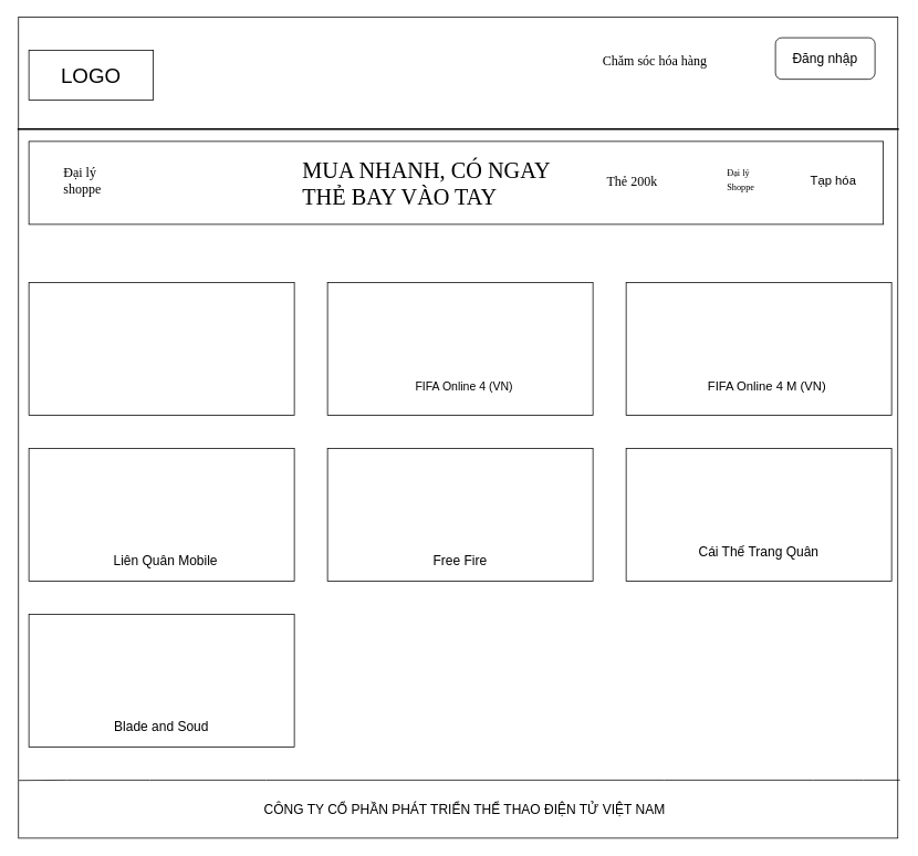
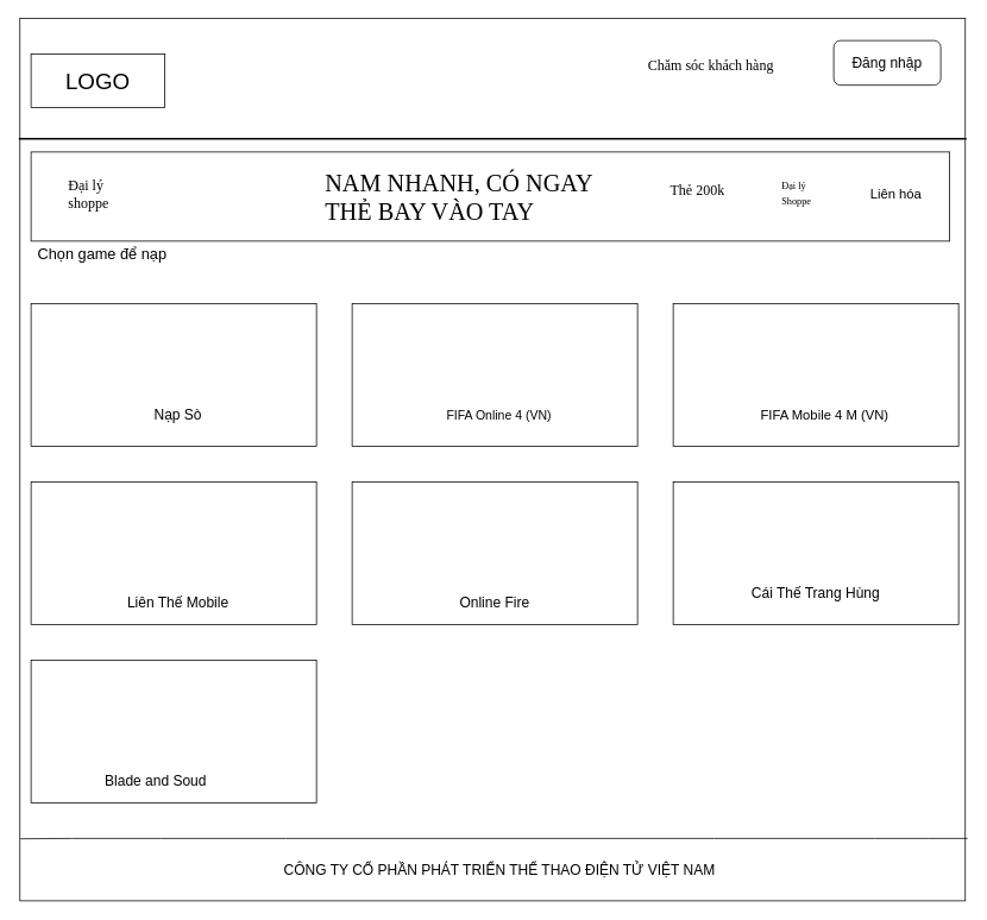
- <mxCell id="7" value="&lt;font style=&quot;font-size: 16px;&quot;&gt;Chăm sóc hóa hàng&lt;/font&gt;" style="text;html=1;points=[];align=left;verticalAlign=top;spacingTop=-4;fontSize=14;fontFamily=Verdana" parent="1" vertex="1"><mxGeometry x="724" y="60" width="190" height="40" as="geometry" /></mxCell>
+ <mxCell id="7" value="&lt;font style=&quot;font-size: 16px;&quot;&gt;Chăm sóc khách hàng&lt;/font&gt;" style="text;html=1;points=[];align=left;verticalAlign=top;spacingTop=-4;fontSize=14;fontFamily=Verdana" parent="1" vertex="1"><mxGeometry x="724" y="60" width="190" height="40" as="geometry" /></mxCell>
- <mxCell id="30" value="&lt;font style=&quot;font-size: 27px;&quot;&gt;MUA NHANH, CÓ NGAY&amp;nbsp;&lt;br&gt;THẺ BAY VÀO TAY&lt;/font&gt;" style="text;html=1;points=[];align=left;verticalAlign=top;spacingTop=-4;fontSize=14;fontFamily=Verdana" parent="1" vertex="1"><mxGeometry x="361.5" y="186.88" width="325" height="60" as="geometry" /></mxCell>
+ <mxCell id="30" value="&lt;font style=&quot;font-size: 27px;&quot;&gt;NAM NHANH, CÓ NGAY&amp;nbsp;&lt;br&gt;THẺ BAY VÀO TAY&lt;/font&gt;" style="text;html=1;points=[];align=left;verticalAlign=top;spacingTop=-4;fontSize=14;fontFamily=Verdana" parent="1" vertex="1"><mxGeometry x="361.5" y="186.88" width="325" height="60" as="geometry" /></mxCell>
- <mxCell id="31" value="&lt;font style=&quot;font-size: 16px;&quot;&gt;Thẻ 200k&lt;/font&gt;" style="text;html=1;points=[];align=left;verticalAlign=top;spacingTop=-4;fontSize=14;fontFamily=Verdana" parent="1" vertex="1"><mxGeometry x="729" y="205.63" width="100" height="22.5" as="geometry" /></mxCell>
+ <mxCell id="31" value="&lt;font style=&quot;font-size: 16px;&quot;&gt;Thẻ 200k&lt;/font&gt;" style="text;html=1;points=[];align=left;verticalAlign=top;spacingTop=-4;fontSize=14;fontFamily=Verdana" parent="1" vertex="1"><mxGeometry x="749" y="200.63" width="100" height="22.5" as="geometry" /></mxCell>
- <mxCell id="33" value="&lt;font style=&quot;font-size: 15px;&quot;&gt;Tạp hóa&lt;/font&gt;" style="text;strokeColor=none;align=center;fillColor=none;html=1;verticalAlign=middle;whiteSpace=wrap;rounded=0;" parent="1" vertex="1"><mxGeometry x="964" y="201.88" width="80" height="30" as="geometry" /></mxCell>
+ <mxCell id="33" value="&lt;font style=&quot;font-size: 15px;&quot;&gt;Liên hóa&lt;/font&gt;" style="text;strokeColor=none;align=center;fillColor=none;html=1;verticalAlign=middle;whiteSpace=wrap;rounded=0;" parent="1" vertex="1"><mxGeometry x="964" y="201.88" width="80" height="30" as="geometry" /></mxCell>
+ <mxCell id="10" value="&lt;font style=&quot;font-size: 17px;&quot;&gt;Chọn game để nạp&lt;/font&gt;" style="text;strokeColor=none;align=center;fillColor=none;html=1;verticalAlign=middle;whiteSpace=wrap;rounded=0;" parent="1" vertex="1"><mxGeometry x="24" y="270" width="180" height="30" as="geometry" /></mxCell>
+ <mxCell id="19" value="&lt;font style=&quot;font-size: 16px;&quot;&gt;Nạp Sò&lt;/font&gt;" style="text;strokeColor=none;align=center;fillColor=none;html=1;verticalAlign=middle;whiteSpace=wrap;rounded=0;" parent="1" vertex="1"><mxGeometry x="164" y="450" width="70" height="30" as="geometry" /></mxCell>
- <mxCell id="21" value="&lt;font style=&quot;font-size: 15px;&quot;&gt;FIFA Online 4 M (VN)&lt;/font&gt;" style="text;strokeColor=none;align=center;fillColor=none;html=1;verticalAlign=middle;whiteSpace=wrap;rounded=0;" parent="1" vertex="1"><mxGeometry x="844" y="450" width="160" height="30" as="geometry" /></mxCell>
+ <mxCell id="21" value="&lt;font style=&quot;font-size: 15px;&quot;&gt;FIFA Mobile 4 M (VN)&lt;/font&gt;" style="text;strokeColor=none;align=center;fillColor=none;html=1;verticalAlign=middle;whiteSpace=wrap;rounded=0;" parent="1" vertex="1"><mxGeometry x="844" y="450" width="160" height="30" as="geometry" /></mxCell>
- <mxCell id="24" value="&lt;font style=&quot;font-size: 16px;&quot;&gt;Cái Thế Trang Quân&lt;/font&gt;" style="text;strokeColor=none;align=center;fillColor=none;html=1;verticalAlign=middle;whiteSpace=wrap;rounded=0;" parent="1" vertex="1"><mxGeometry x="829" y="650" width="170" height="30" as="geometry" /></mxCell>
+ <mxCell id="24" value="&lt;font style=&quot;font-size: 16px;&quot;&gt;Cái Thế Trang Hùng&lt;/font&gt;" style="text;strokeColor=none;align=center;fillColor=none;html=1;verticalAlign=middle;whiteSpace=wrap;rounded=0;" parent="1" vertex="1"><mxGeometry x="829" y="650" width="170" height="30" as="geometry" /></mxCell>
- <mxCell id="22" value="&lt;font style=&quot;font-size: 16px;&quot;&gt;Liên Quân Mobile&lt;/font&gt;" style="text;strokeColor=none;align=center;fillColor=none;html=1;verticalAlign=middle;whiteSpace=wrap;rounded=0;" parent="1" vertex="1"><mxGeometry x="124" y="660" width="150" height="30" as="geometry" /></mxCell>
+ <mxCell id="22" value="&lt;font style=&quot;font-size: 16px;&quot;&gt;Liên Thế Mobile&lt;/font&gt;" style="text;strokeColor=none;align=center;fillColor=none;html=1;verticalAlign=middle;whiteSpace=wrap;rounded=0;" parent="1" vertex="1"><mxGeometry x="124" y="660" width="150" height="30" as="geometry" /></mxCell>
- <mxCell id="23" value="&lt;font style=&quot;font-size: 16px;&quot;&gt;Free Fire&lt;/font&gt;" style="text;strokeColor=none;align=center;fillColor=none;html=1;verticalAlign=middle;whiteSpace=wrap;rounded=0;" parent="1" vertex="1"><mxGeometry x="489" y="660" width="130" height="30" as="geometry" /></mxCell>
+ <mxCell id="23" value="&lt;font style=&quot;font-size: 16px;&quot;&gt;Online Fire&lt;/font&gt;" style="text;strokeColor=none;align=center;fillColor=none;html=1;verticalAlign=middle;whiteSpace=wrap;rounded=0;" parent="1" vertex="1"><mxGeometry x="489" y="660" width="130" height="30" as="geometry" /></mxCell>
- <mxCell id="25" value="&lt;font style=&quot;font-size: 16px;&quot;&gt;Blade and Soud&lt;/font&gt;" style="text;strokeColor=none;align=center;fillColor=none;html=1;verticalAlign=middle;whiteSpace=wrap;rounded=0;" parent="1" vertex="1"><mxGeometry x="119" y="860" width="150" height="30" as="geometry" /></mxCell>
+ <mxCell id="25" value="&lt;font style=&quot;font-size: 16px;&quot;&gt;Blade and Soud&lt;/font&gt;" style="text;strokeColor=none;align=center;fillColor=none;html=1;verticalAlign=middle;whiteSpace=wrap;rounded=0;" parent="1" vertex="1"><mxGeometry x="99" y="860" width="150" height="30" as="geometry" /></mxCell>
